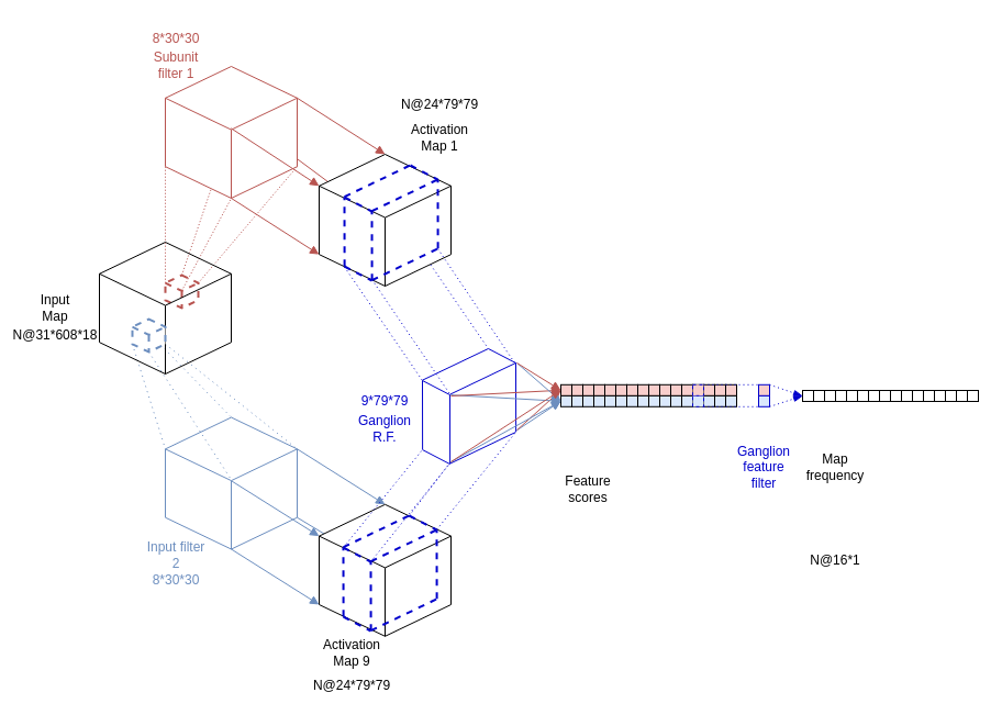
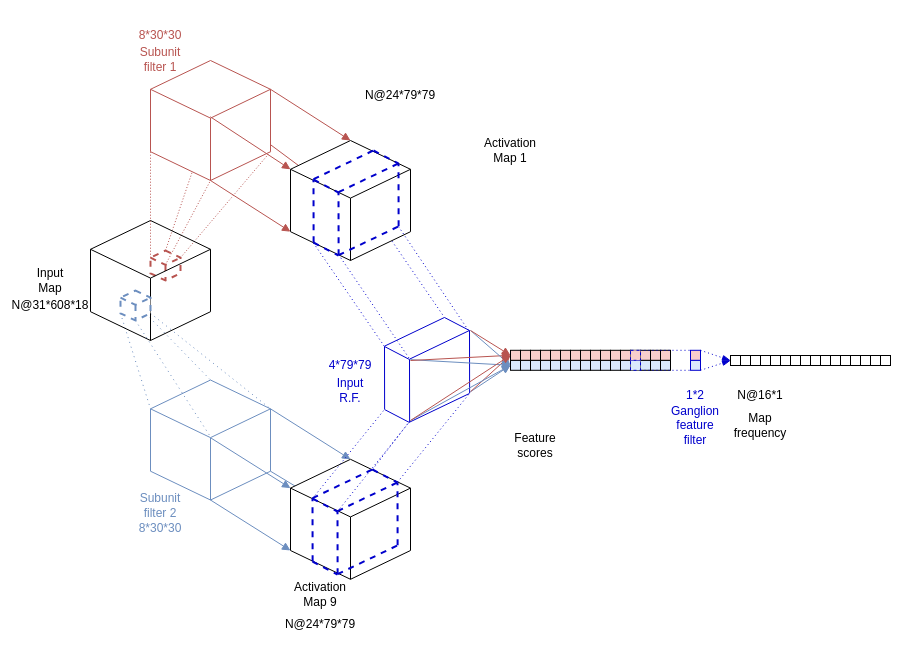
- <mxCell id="87" value="&lt;div&gt;Activation&lt;/div&gt;&lt;div&gt;Map 1&lt;br&gt;&lt;/div&gt;" style="text;html=1;strokeColor=none;fillColor=none;align=center;verticalAlign=middle;whiteSpace=wrap;rounded=0;" vertex="1" parent="1"><mxGeometry x="370" y="110" width="60" height="30" as="geometry" /></mxCell>
+ <mxCell id="87" value="&lt;div&gt;Activation&lt;/div&gt;&lt;div&gt;Map 1&lt;br&gt;&lt;/div&gt;" style="text;html=1;strokeColor=none;fillColor=none;align=center;verticalAlign=middle;whiteSpace=wrap;rounded=0;" vertex="1" parent="1"><mxGeometry x="480" y="135" width="60" height="30" as="geometry" /></mxCell>
- <mxCell id="97" value="&lt;font&gt;9*79*79&lt;/font&gt;" style="text;html=1;strokeColor=none;fillColor=none;align=center;verticalAlign=middle;whiteSpace=wrap;rounded=0;fontColor=#0000CC;" vertex="1" parent="1"><mxGeometry x="320" y="349.8" width="60" height="30" as="geometry" /></mxCell>
+ <mxCell id="97" value="&lt;font&gt;4*79*79&lt;/font&gt;" style="text;html=1;strokeColor=none;fillColor=none;align=center;verticalAlign=middle;whiteSpace=wrap;rounded=0;fontColor=#0000CC;" vertex="1" parent="1"><mxGeometry x="320" y="349.8" width="60" height="30" as="geometry" /></mxCell>
- <mxCell id="89" value="&lt;div&gt;&lt;font&gt;Ganglion &lt;br&gt;&lt;/font&gt;&lt;/div&gt;&lt;div&gt;&lt;font&gt;R.F.&lt;br&gt;&lt;/font&gt;&lt;/div&gt;" style="text;html=1;strokeColor=none;fillColor=none;align=center;verticalAlign=middle;whiteSpace=wrap;rounded=0;fontColor=#0000CC;" vertex="1" parent="1"><mxGeometry x="320" y="374.8" width="60" height="30" as="geometry" /></mxCell>
+ <mxCell id="89" value="&lt;div&gt;&lt;font&gt;Input &lt;br&gt;&lt;/font&gt;&lt;/div&gt;&lt;div&gt;&lt;font&gt;R.F.&lt;br&gt;&lt;/font&gt;&lt;/div&gt;" style="text;html=1;strokeColor=none;fillColor=none;align=center;verticalAlign=middle;whiteSpace=wrap;rounded=0;fontColor=#0000CC;" vertex="1" parent="1"><mxGeometry x="320" y="374.8" width="60" height="30" as="geometry" /></mxCell>
+ <mxCell id="99" value="&lt;font&gt;1*2&lt;/font&gt;" style="text;html=1;strokeColor=none;fillColor=none;align=center;verticalAlign=middle;whiteSpace=wrap;rounded=0;fontColor=#0000CC;" vertex="1" parent="1"><mxGeometry x="665" y="379.52" width="60" height="30" as="geometry" /></mxCell>
- <mxCell id="86" value="&lt;font color=&quot;#6c8ebf&quot;&gt;Input filter 2&lt;br&gt;&lt;/font&gt;" style="text;html=1;strokeColor=none;fillColor=none;align=center;verticalAlign=middle;whiteSpace=wrap;rounded=0;" vertex="1" parent="1"><mxGeometry x="130" y="490" width="60" height="30" as="geometry" /></mxCell>
+ <mxCell id="86" value="&lt;font color=&quot;#6c8ebf&quot;&gt;Subunit filter 2&lt;br&gt;&lt;/font&gt;" style="text;html=1;strokeColor=none;fillColor=none;align=center;verticalAlign=middle;whiteSpace=wrap;rounded=0;" vertex="1" parent="1"><mxGeometry x="130" y="490" width="60" height="30" as="geometry" /></mxCell>
- <mxCell id="98" value="N@16*1" style="text;html=1;strokeColor=none;fillColor=none;align=center;verticalAlign=middle;whiteSpace=wrap;rounded=0;" vertex="1" parent="1"><mxGeometry x="730" y="494.52" width="60" height="30" as="geometry" /></mxCell>
+ <mxCell id="98" value="N@16*1" style="text;html=1;strokeColor=none;fillColor=none;align=center;verticalAlign=middle;whiteSpace=wrap;rounded=0;" vertex="1" parent="1"><mxGeometry x="730" y="379.52" width="60" height="30" as="geometry" /></mxCell>
